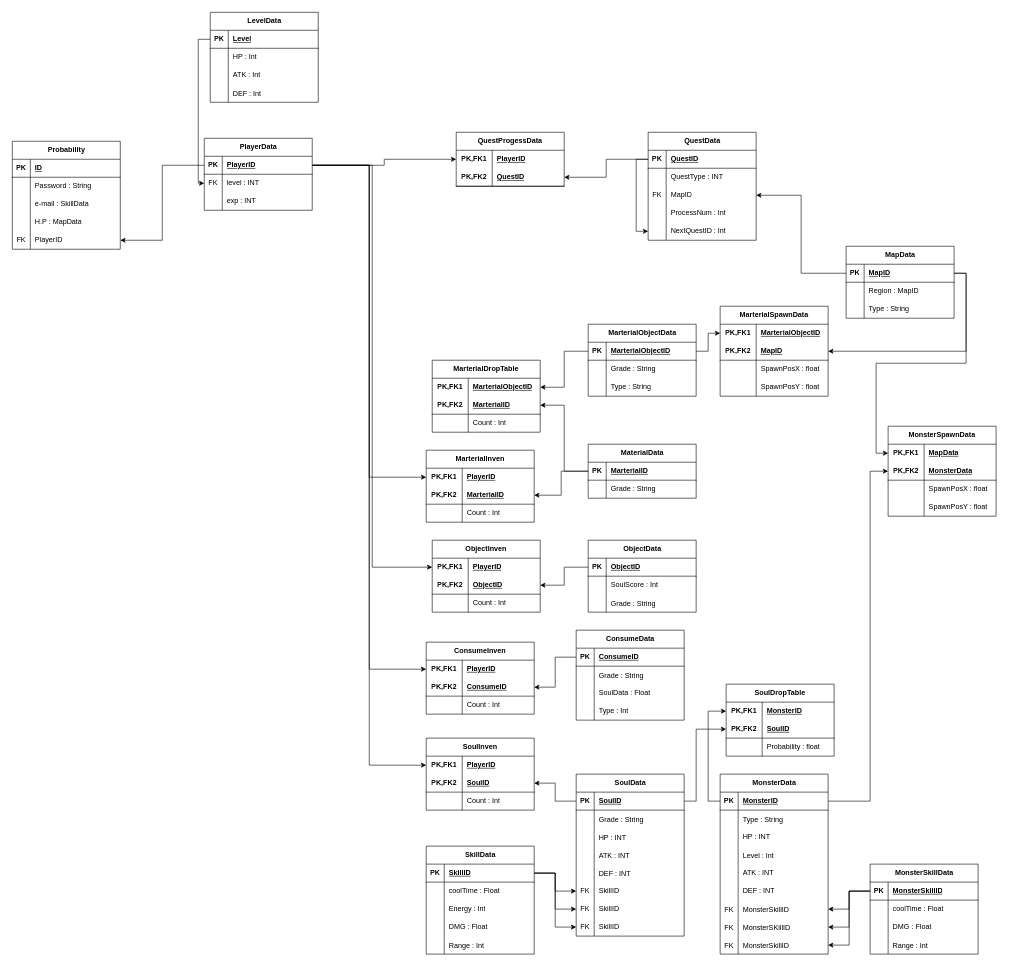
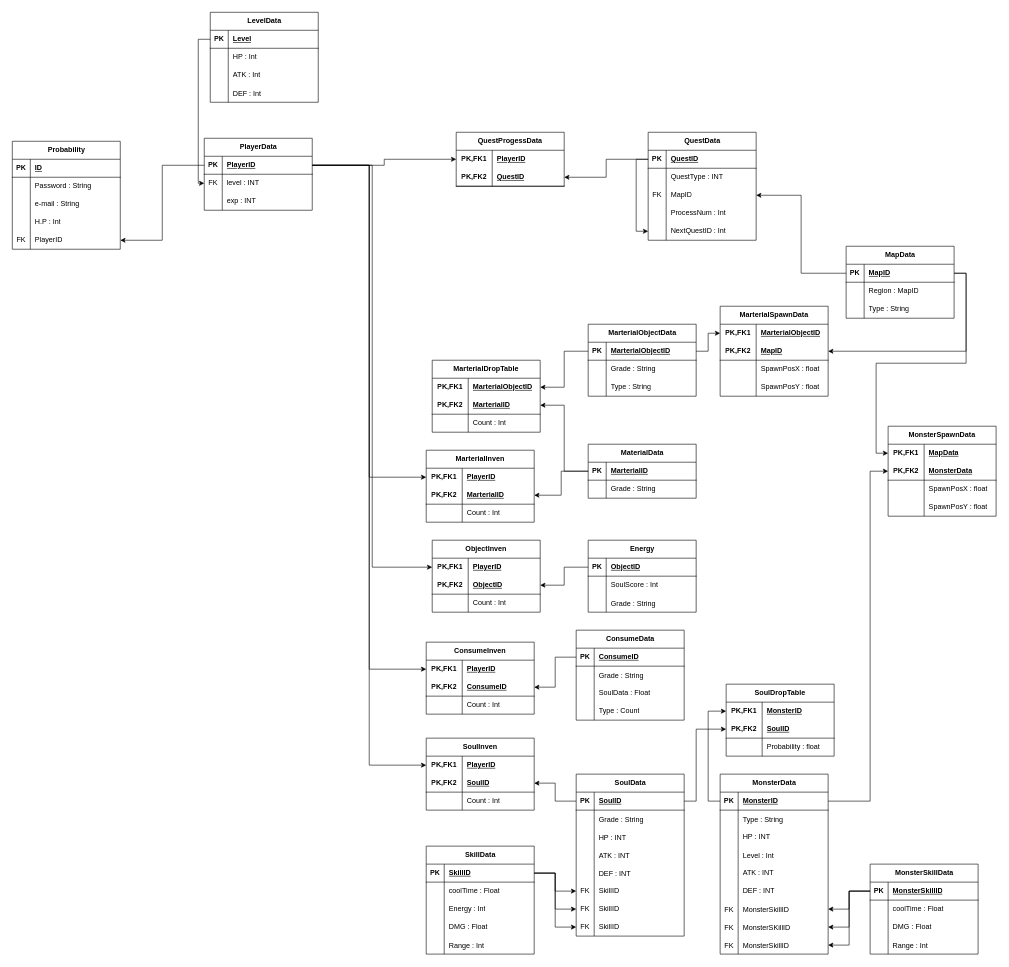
- <mxCell id="265" value="e-mail : SkillData" style="shape=partialRectangle;connectable=0;fillColor=none;top=0;left=0;bottom=0;right=0;align=left;spacingLeft=6;overflow=hidden;whiteSpace=wrap;html=1;" parent="263" vertex="1"><mxGeometry x="30" width="150" height="30" as="geometry"><mxRectangle width="150" height="30" as="alternateBounds" /></mxGeometry></mxCell>
+ <mxCell id="265" value="e-mail : String" style="shape=partialRectangle;connectable=0;fillColor=none;top=0;left=0;bottom=0;right=0;align=left;spacingLeft=6;overflow=hidden;whiteSpace=wrap;html=1;" parent="263" vertex="1"><mxGeometry x="30" width="150" height="30" as="geometry"><mxRectangle width="150" height="30" as="alternateBounds" /></mxGeometry></mxCell>
- <mxCell id="268" value="H.P : MapData" style="shape=partialRectangle;connectable=0;fillColor=none;top=0;left=0;bottom=0;right=0;align=left;spacingLeft=6;overflow=hidden;whiteSpace=wrap;html=1;" parent="266" vertex="1"><mxGeometry x="30" width="150" height="30" as="geometry"><mxRectangle width="150" height="30" as="alternateBounds" /></mxGeometry></mxCell>
+ <mxCell id="268" value="H.P : Int" style="shape=partialRectangle;connectable=0;fillColor=none;top=0;left=0;bottom=0;right=0;align=left;spacingLeft=6;overflow=hidden;whiteSpace=wrap;html=1;" parent="266" vertex="1"><mxGeometry x="30" width="150" height="30" as="geometry"><mxRectangle width="150" height="30" as="alternateBounds" /></mxGeometry></mxCell>
- <mxCell id="137" value="ObjectData" style="shape=table;startSize=30;container=1;collapsible=1;childLayout=tableLayout;fixedRows=1;rowLines=0;fontStyle=1;align=center;resizeLast=1;html=1;" parent="1" vertex="1"><mxGeometry x="980" y="900" width="180" height="120" as="geometry" /></mxCell>
+ <mxCell id="137" value="Energy" style="shape=table;startSize=30;container=1;collapsible=1;childLayout=tableLayout;fixedRows=1;rowLines=0;fontStyle=1;align=center;resizeLast=1;html=1;" parent="1" vertex="1"><mxGeometry x="980" y="900" width="180" height="120" as="geometry" /></mxCell>
- <mxCell id="59" value="Type : Int" style="shape=partialRectangle;connectable=0;fillColor=none;top=0;left=0;bottom=0;right=0;align=left;spacingLeft=6;overflow=hidden;whiteSpace=wrap;html=1;" parent="57" vertex="1"><mxGeometry x="30" width="150" height="30" as="geometry"><mxRectangle width="150" height="30" as="alternateBounds" /></mxGeometry></mxCell>
+ <mxCell id="59" value="Type : Count" style="shape=partialRectangle;connectable=0;fillColor=none;top=0;left=0;bottom=0;right=0;align=left;spacingLeft=6;overflow=hidden;whiteSpace=wrap;html=1;" parent="57" vertex="1"><mxGeometry x="30" width="150" height="30" as="geometry"><mxRectangle width="150" height="30" as="alternateBounds" /></mxGeometry></mxCell>
